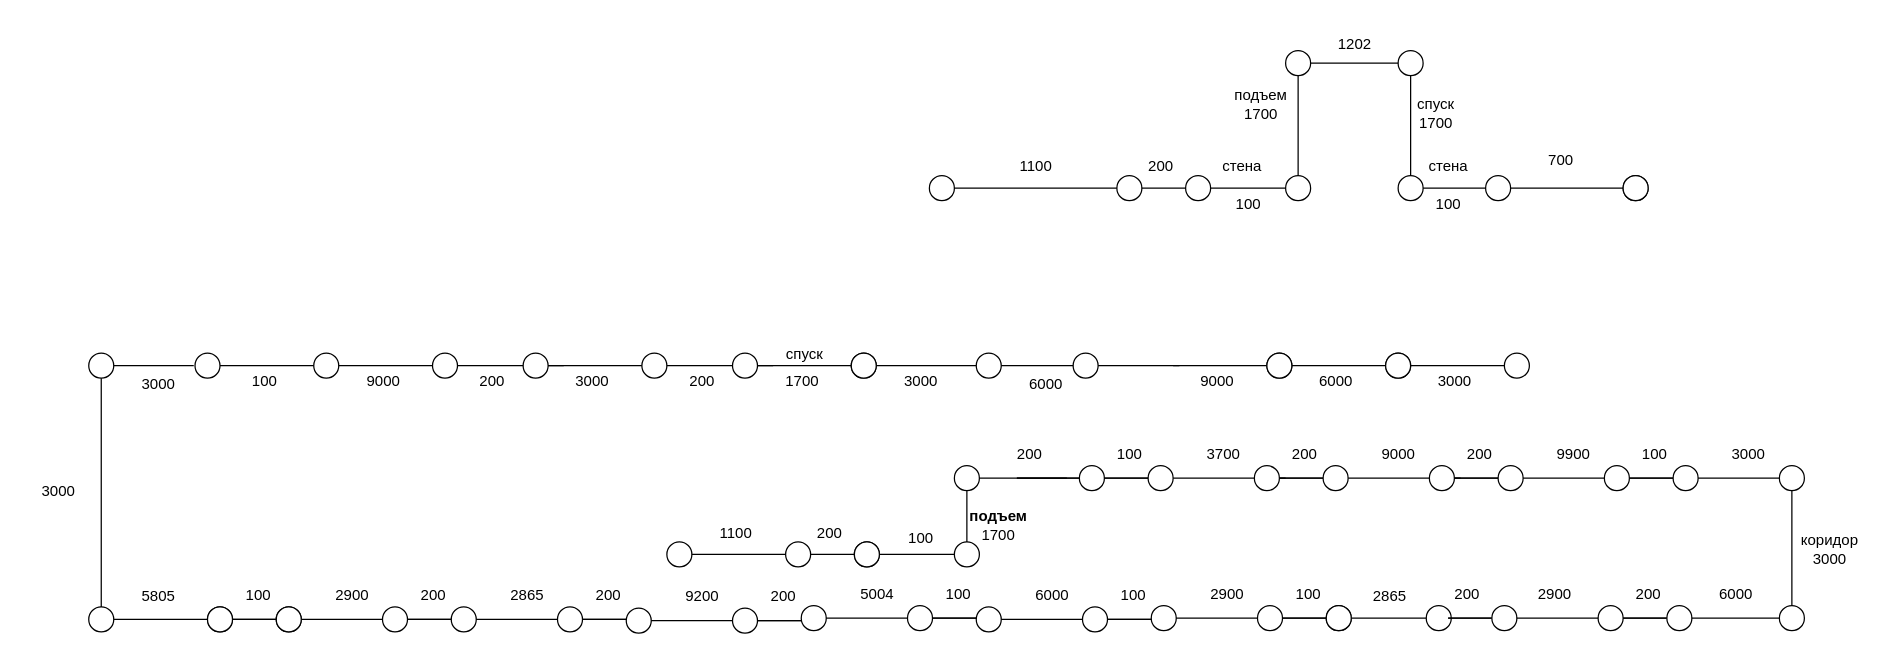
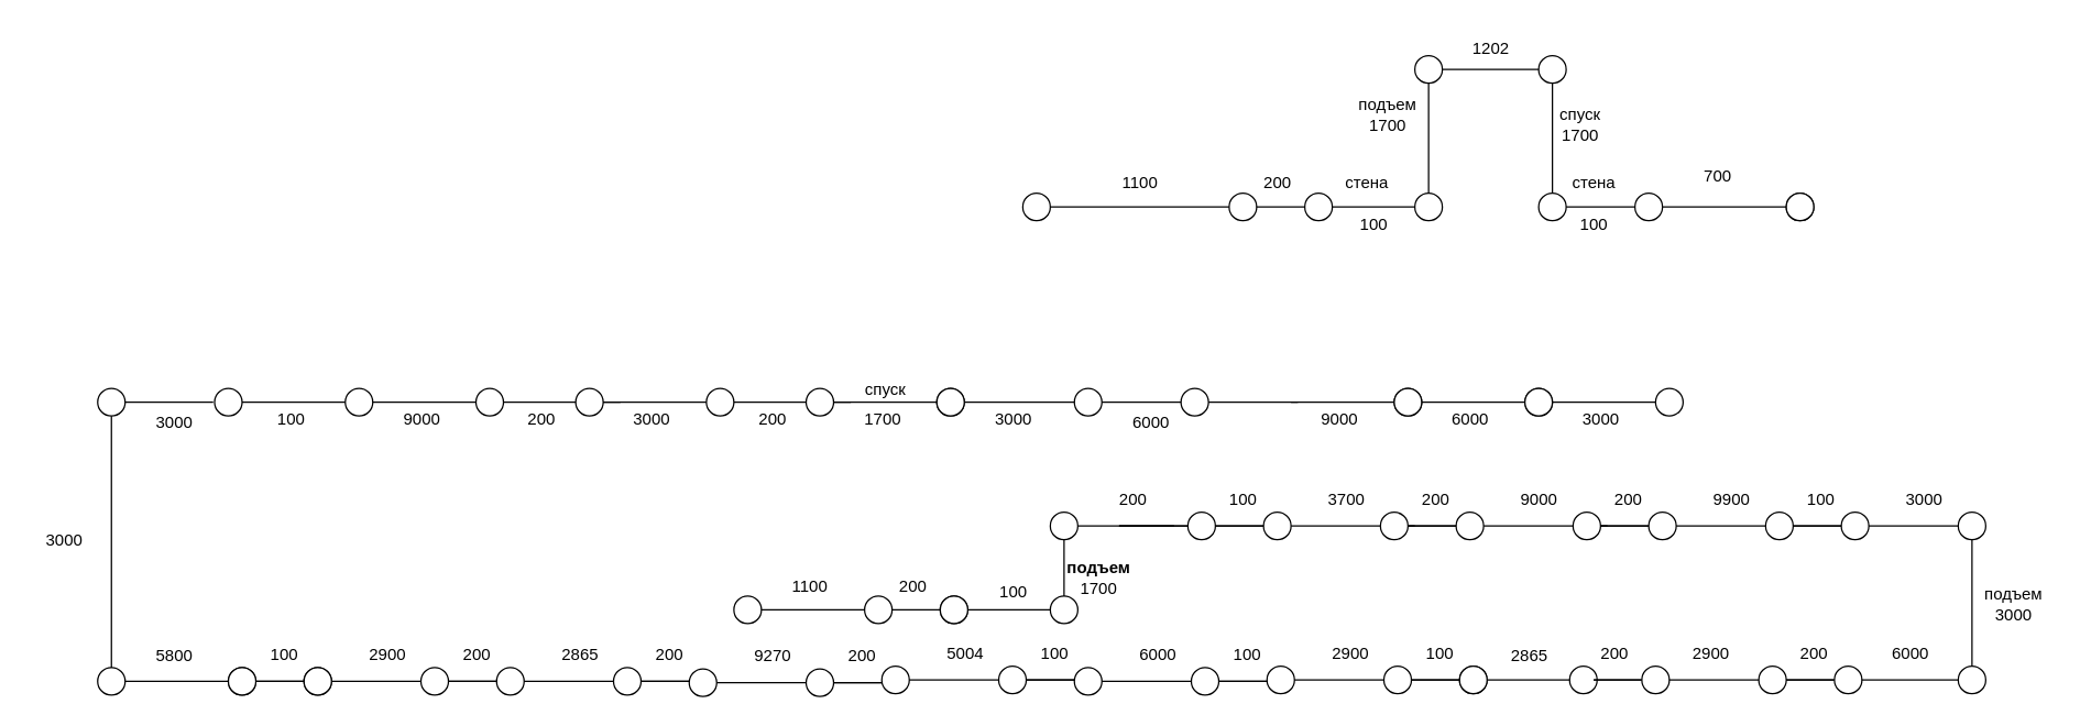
- <mxCell id="84" value="коридор" style="text;html=1;align=center;verticalAlign=middle;resizable=0;points=[];autosize=1;strokeColor=none;fillColor=none;" parent="1" vertex="1"><mxGeometry x="1428" y="417" width="70" height="30" as="geometry" /></mxCell>
+ <mxCell id="84" value="подъем" style="text;html=1;align=center;verticalAlign=middle;resizable=0;points=[];autosize=1;strokeColor=none;fillColor=none;" parent="1" vertex="1"><mxGeometry x="1428" y="417" width="70" height="30" as="geometry" /></mxCell>
- <mxCell id="165" value="5805" style="text;html=1;align=center;verticalAlign=middle;resizable=0;points=[];autosize=1;strokeColor=none;fillColor=none;" parent="1" vertex="1"><mxGeometry x="100.5" y="462" width="50" height="30" as="geometry" /></mxCell>
+ <mxCell id="165" value="5800" style="text;html=1;align=center;verticalAlign=middle;resizable=0;points=[];autosize=1;strokeColor=none;fillColor=none;" parent="1" vertex="1"><mxGeometry x="100.5" y="462" width="50" height="30" as="geometry" /></mxCell>
- <mxCell id="117" value="9200" style="text;html=1;align=center;verticalAlign=middle;resizable=0;points=[];autosize=1;strokeColor=none;fillColor=none;" parent="1" vertex="1"><mxGeometry x="535.5" y="462" width="50" height="30" as="geometry" /></mxCell>
+ <mxCell id="117" value="9270" style="text;html=1;align=center;verticalAlign=middle;resizable=0;points=[];autosize=1;strokeColor=none;fillColor=none;" parent="1" vertex="1"><mxGeometry x="535.5" y="462" width="50" height="30" as="geometry" /></mxCell>
